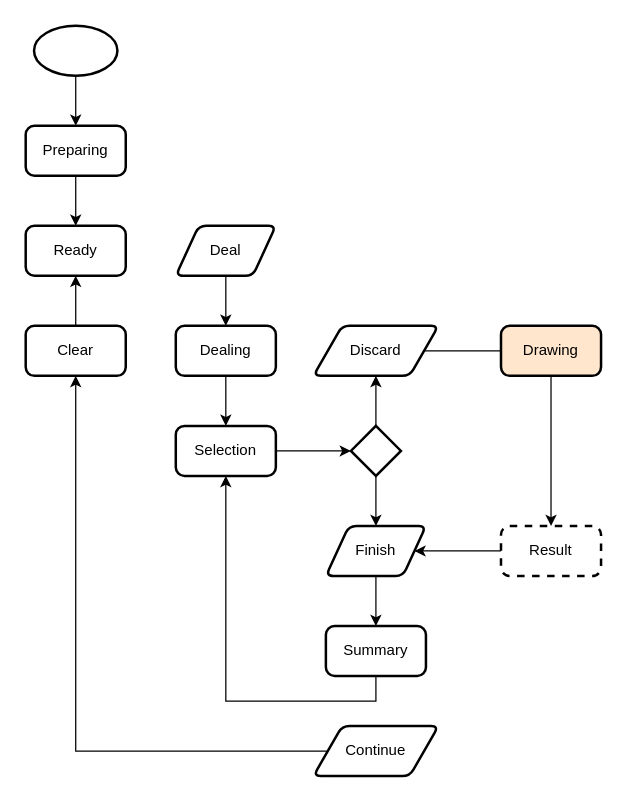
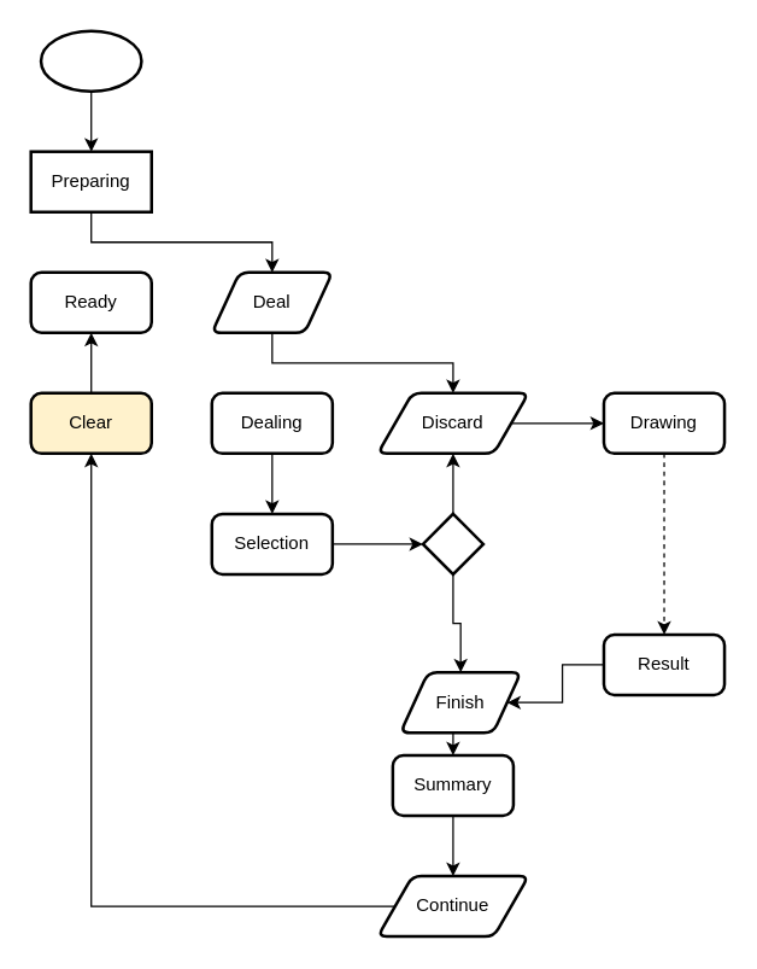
- <mxCell id="3" value="Preparing" style="rounded=1;whiteSpace=wrap;html=1;absoluteArcSize=1;arcSize=14;strokeWidth=2;" parent="1" vertex="1"><mxGeometry x="20" y="100" width="80" height="40" as="geometry" /></mxCell>
+ <mxCell id="3" value="Preparing" style="whiteSpace=wrap;html=1;absoluteArcSize=1;arcSize=14;strokeWidth=2;rounded=0;" parent="1" vertex="1"><mxGeometry x="20" y="100" width="80" height="40" as="geometry" /></mxCell>
- <mxCell id="2" style="edgeStyle=orthogonalEdgeStyle;rounded=0;orthogonalLoop=1;jettySize=auto;html=1;exitX=0.5;exitY=1;exitDx=0;exitDy=0;entryX=0.5;entryY=0;entryDx=0;entryDy=0;" parent="1" source="3" target="4" edge="1"><mxGeometry relative="1" as="geometry" /></mxCell>
+ <mxCell id="2" style="edgeStyle=orthogonalEdgeStyle;rounded=0;orthogonalLoop=1;jettySize=auto;html=1;exitX=0.5;exitY=1;exitDx=0;exitDy=0;" parent="1" source="3" target="17" edge="1"><mxGeometry relative="1" as="geometry" /></mxCell>
- <mxCell id="16" style="edgeStyle=orthogonalEdgeStyle;rounded=0;orthogonalLoop=1;jettySize=auto;html=1;exitX=0.5;exitY=1;exitDx=0;exitDy=0;entryX=0.5;entryY=0;entryDx=0;entryDy=0;" parent="1" source="17" target="7" edge="1"><mxGeometry relative="1" as="geometry" /></mxCell>
+ <mxCell id="16" style="edgeStyle=orthogonalEdgeStyle;rounded=0;orthogonalLoop=1;jettySize=auto;html=1;exitX=0.5;exitY=1;exitDx=0;exitDy=0;" parent="1" source="17" target="19" edge="1"><mxGeometry relative="1" as="geometry" /></mxCell>
- <mxCell id="27" value="Clear" style="rounded=1;whiteSpace=wrap;html=1;absoluteArcSize=1;arcSize=14;strokeWidth=2;" parent="1" vertex="1"><mxGeometry x="20" y="260" width="80" height="40" as="geometry" /></mxCell>
+ <mxCell id="27" value="Clear" style="rounded=1;whiteSpace=wrap;html=1;absoluteArcSize=1;arcSize=14;strokeWidth=2;fillColor=#fff2cc;" parent="1" vertex="1"><mxGeometry x="20" y="260" width="80" height="40" as="geometry" /></mxCell>
- <mxCell id="18" style="edgeStyle=orthogonalEdgeStyle;rounded=0;orthogonalLoop=1;jettySize=auto;html=1;exitX=1;exitY=0.5;exitDx=0;exitDy=0;entryX=0;entryY=0.5;entryDx=0;entryDy=0;endArrow=none;" parent="1" source="19" target="9" edge="1"><mxGeometry relative="1" as="geometry" /></mxCell>
+ <mxCell id="18" style="edgeStyle=orthogonalEdgeStyle;rounded=0;orthogonalLoop=1;jettySize=auto;html=1;exitX=1;exitY=0.5;exitDx=0;exitDy=0;entryX=0;entryY=0.5;entryDx=0;entryDy=0;" parent="1" source="19" target="9" edge="1"><mxGeometry relative="1" as="geometry" /></mxCell>
- <mxCell id="9" value="Drawing" style="rounded=1;whiteSpace=wrap;html=1;absoluteArcSize=1;arcSize=14;strokeWidth=2;fillColor=#ffe6cc;" parent="1" vertex="1"><mxGeometry x="400" y="260" width="80" height="40" as="geometry" /></mxCell>
+ <mxCell id="9" value="Drawing" style="rounded=1;whiteSpace=wrap;html=1;absoluteArcSize=1;arcSize=14;strokeWidth=2;" parent="1" vertex="1"><mxGeometry x="400" y="260" width="80" height="40" as="geometry" /></mxCell>
- <mxCell id="8" style="edgeStyle=orthogonalEdgeStyle;rounded=0;orthogonalLoop=1;jettySize=auto;html=1;exitX=0.5;exitY=1;exitDx=0;exitDy=0;entryX=0.5;entryY=0;entryDx=0;entryDy=0;" parent="1" source="9" target="23" edge="1"><mxGeometry relative="1" as="geometry" /></mxCell>
+ <mxCell id="8" style="edgeStyle=orthogonalEdgeStyle;rounded=0;orthogonalLoop=1;jettySize=auto;html=1;exitX=0.5;exitY=1;exitDx=0;exitDy=0;entryX=0.5;entryY=0;entryDx=0;entryDy=0;dashed=1;" parent="1" source="9" target="23" edge="1"><mxGeometry relative="1" as="geometry" /></mxCell>
- <mxCell id="21" value="Finish" style="shape=parallelogram;html=1;strokeWidth=2;perimeter=parallelogramPerimeter;whiteSpace=wrap;rounded=1;arcSize=12;size=0.23;" parent="1" vertex="1"><mxGeometry x="260" y="420" width="80" height="40" as="geometry" /></mxCell>
+ <mxCell id="21" value="Finish" style="shape=parallelogram;html=1;strokeWidth=2;perimeter=parallelogramPerimeter;whiteSpace=wrap;rounded=1;arcSize=12;size=0.23;" parent="1" vertex="1"><mxGeometry x="265" y="445" width="80" height="40" as="geometry" /></mxCell>
- <mxCell id="23" value="Result" style="rounded=1;whiteSpace=wrap;html=1;absoluteArcSize=1;arcSize=14;strokeWidth=2;dashed=1;" parent="1" vertex="1"><mxGeometry x="400" y="420" width="80" height="40" as="geometry" /></mxCell>
+ <mxCell id="23" value="Result" style="rounded=1;whiteSpace=wrap;html=1;absoluteArcSize=1;arcSize=14;strokeWidth=2;" parent="1" vertex="1"><mxGeometry x="400" y="420" width="80" height="40" as="geometry" /></mxCell>
- <mxCell id="24" style="edgeStyle=orthogonalEdgeStyle;rounded=0;orthogonalLoop=1;jettySize=auto;html=1;exitX=0.5;exitY=1;exitDx=0;exitDy=0;" parent="1" source="25" target="11" edge="1"><mxGeometry relative="1" as="geometry" /></mxCell>
+ <mxCell id="24" style="edgeStyle=orthogonalEdgeStyle;rounded=0;orthogonalLoop=1;jettySize=auto;html=1;exitX=0.5;exitY=1;exitDx=0;exitDy=0;entryX=0.5;entryY=0;entryDx=0;entryDy=0;" parent="1" source="25" target="29" edge="1"><mxGeometry relative="1" as="geometry" /></mxCell>
